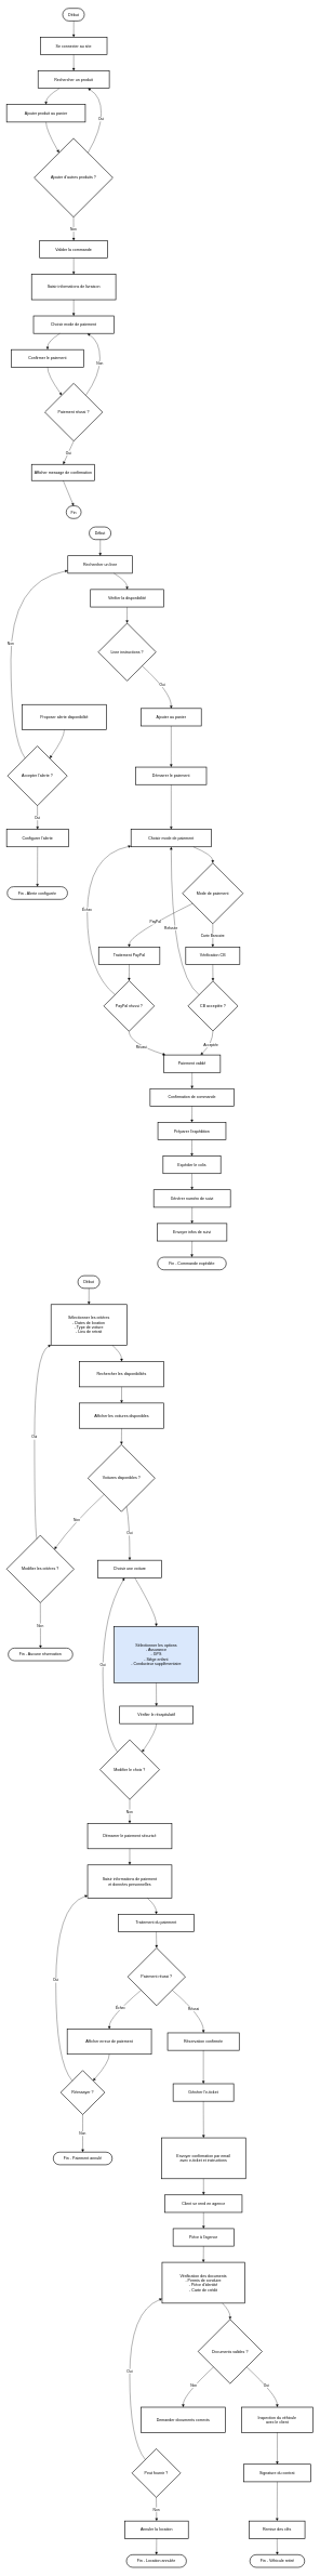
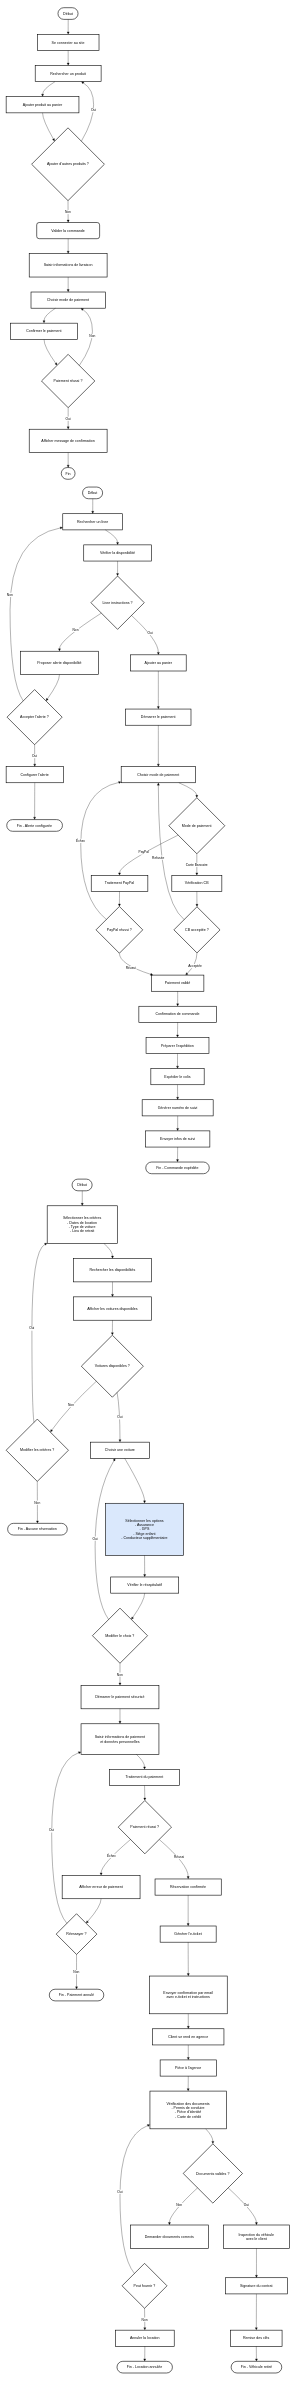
- <mxCell id="7" value="Valider la commande" style="whiteSpace=wrap;strokeWidth=2;" vertex="1" parent="1"><mxGeometry x="122" y="737" width="210" height="54" as="geometry" /></mxCell>
+ <mxCell id="7" value="Valider la commande" style="whiteSpace=wrap;strokeWidth=2;rounded=1;" vertex="1" parent="1"><mxGeometry x="122" y="737" width="210" height="54" as="geometry" /></mxCell>
- <mxCell id="12" value="Afficher message de confirmation" style="whiteSpace=wrap;strokeWidth=2;" vertex="1" parent="1"><mxGeometry x="97" y="1427" width="195" height="50" as="geometry" /></mxCell>
+ <mxCell id="12" value="Afficher message de confirmation" style="whiteSpace=wrap;strokeWidth=2;" vertex="1" parent="1"><mxGeometry x="97" y="1427" width="260" height="78" as="geometry" /></mxCell>
+ <mxCell id="53" value="Non" style="curved=1;startArrow=none;endArrow=block;exitX=0;exitY=0.82;entryX=0.5;entryY=0;rounded=0;" edge="1" parent="1" source="30" target="31"><mxGeometry relative="1" as="geometry"><Array as="points"><mxPoint x="198" y="2131" /></Array></mxGeometry></mxCell>
